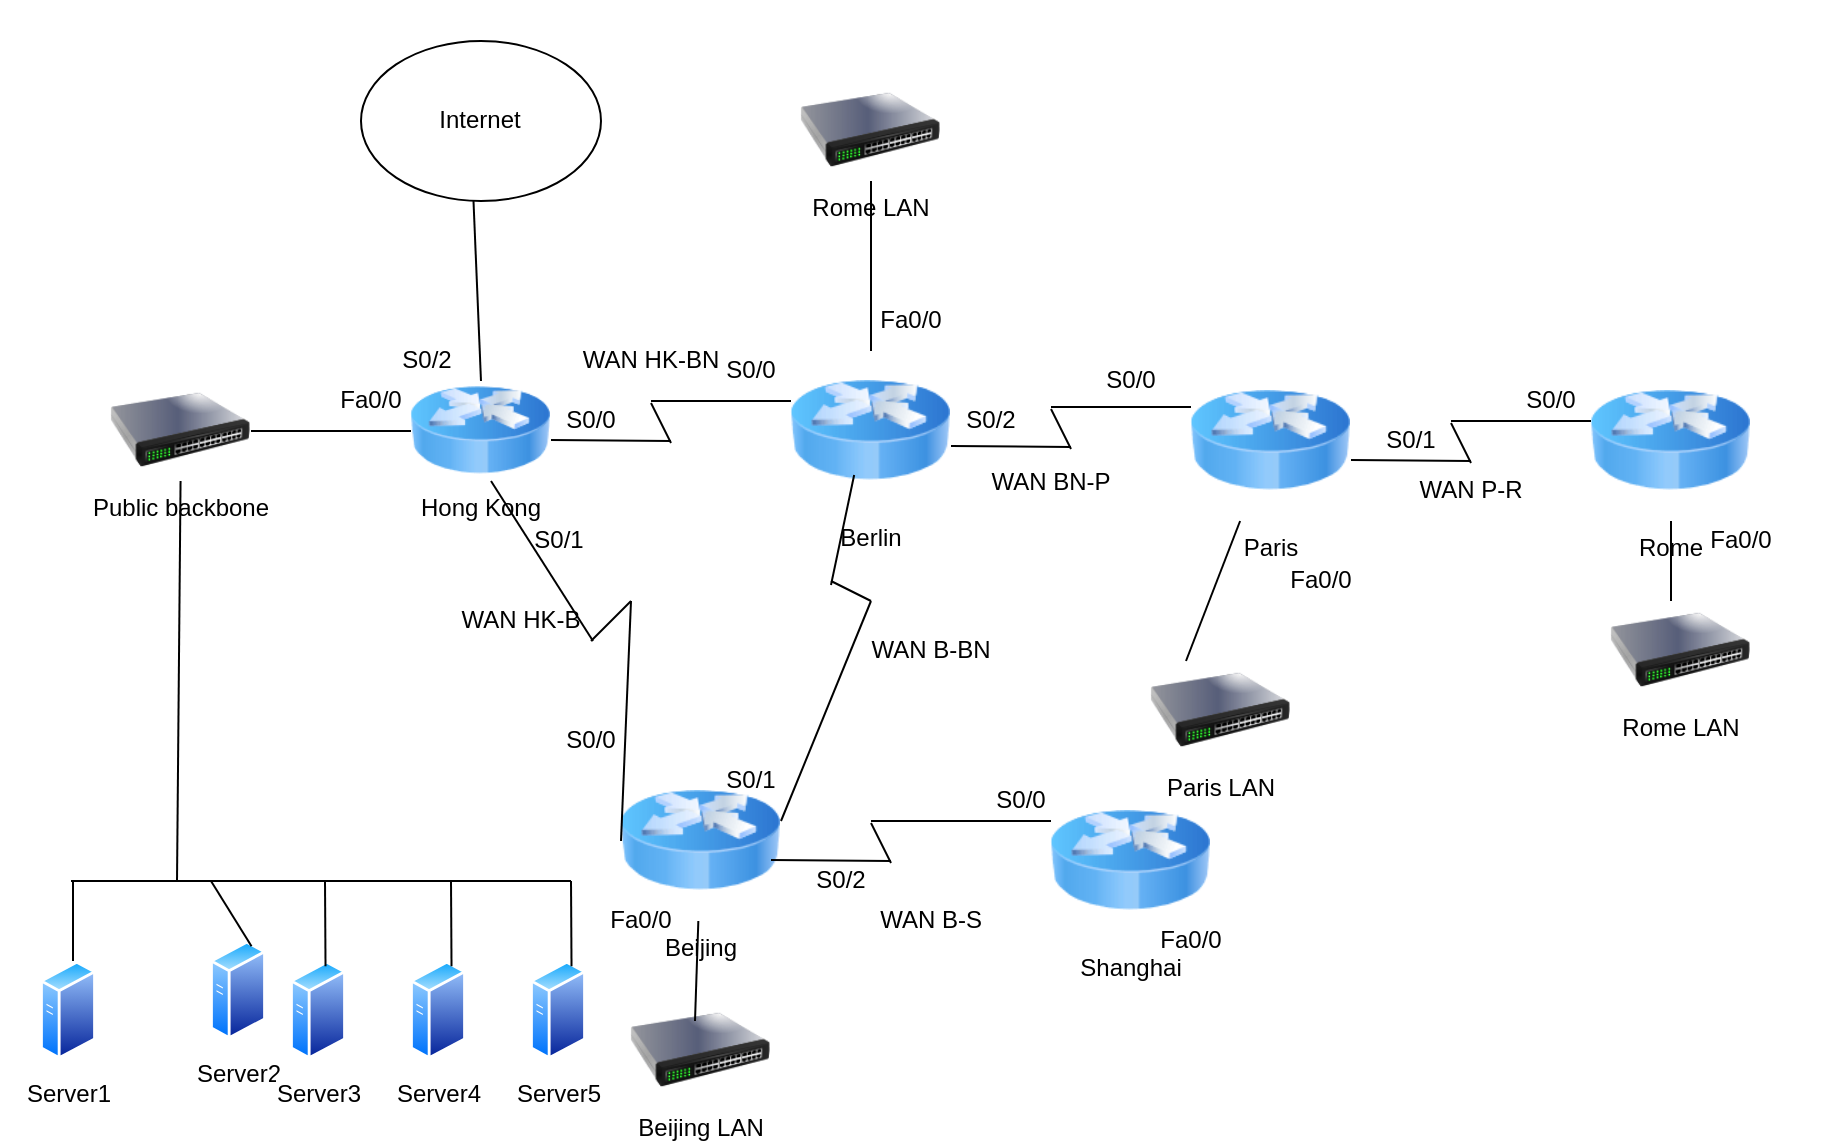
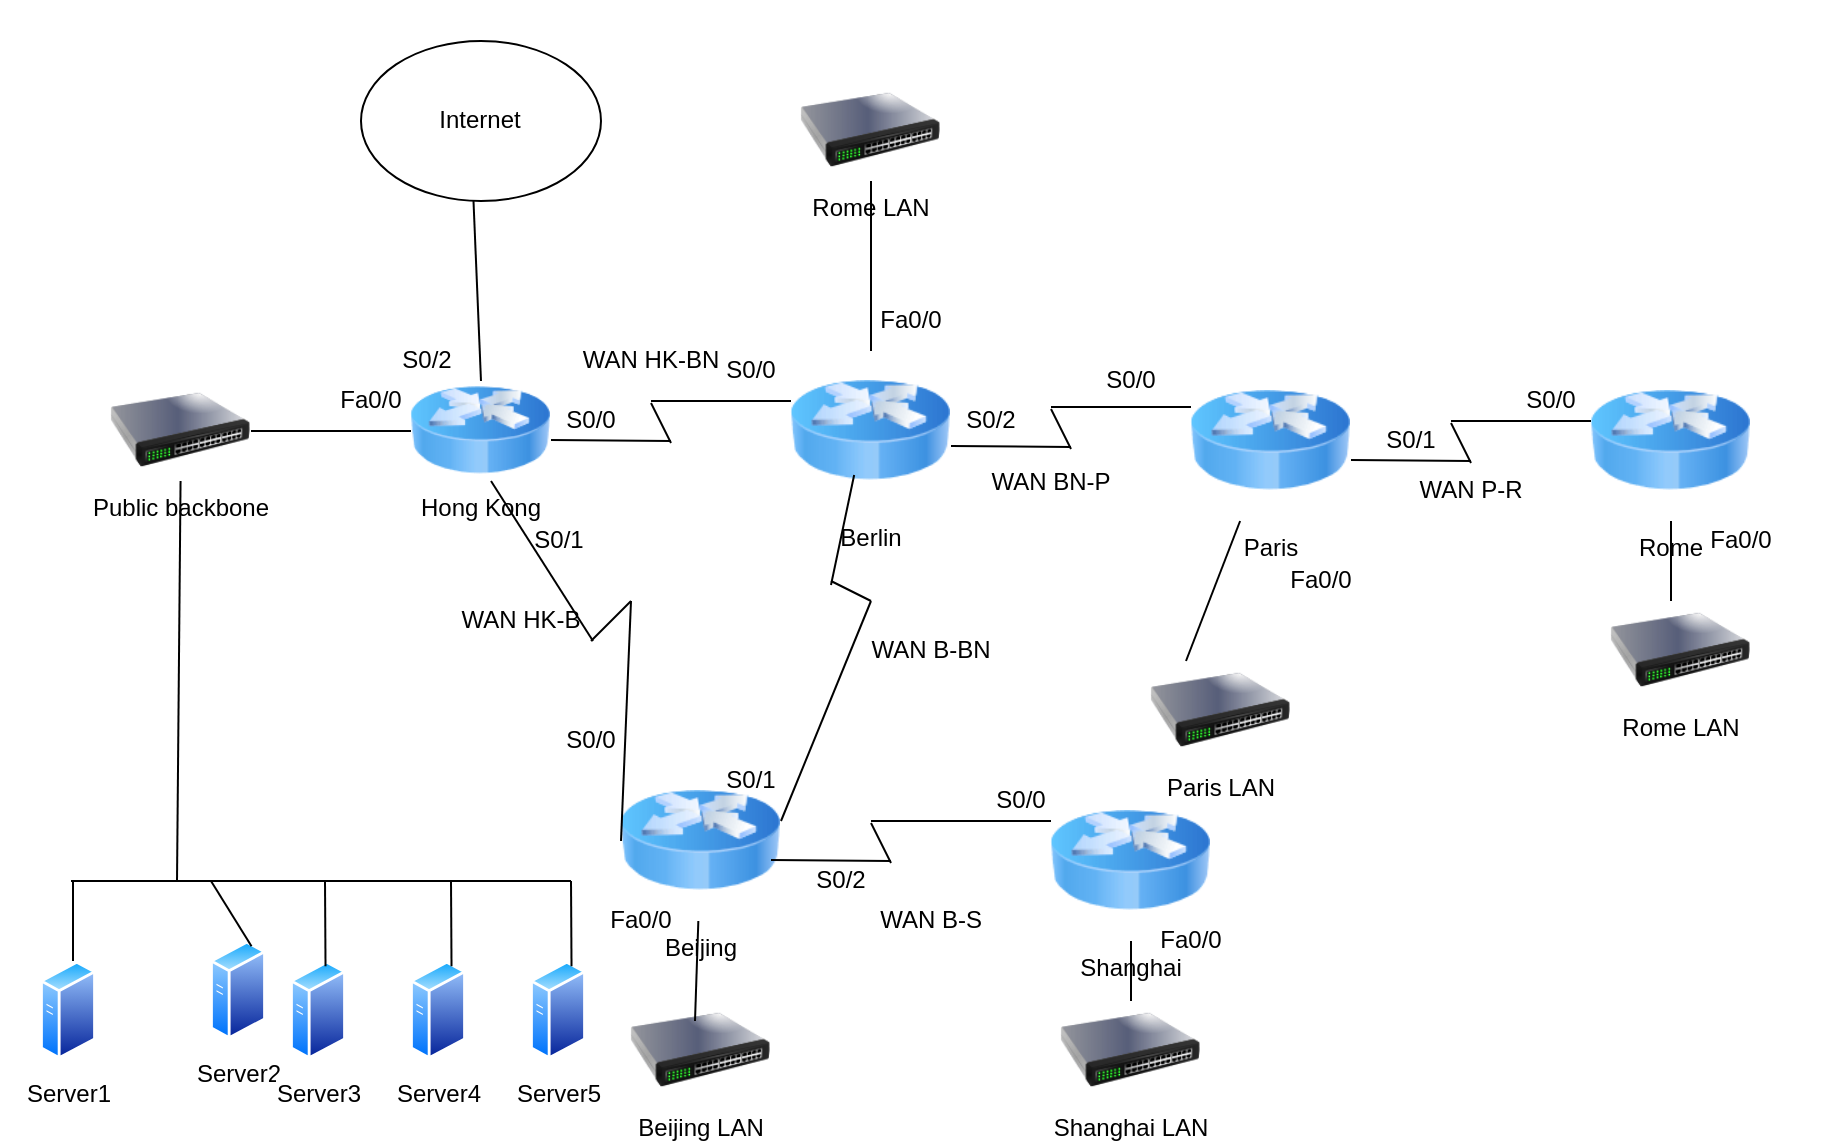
+ <mxCell id="54" value="" style="endArrow=none;html=1;" edge="1" parent="1" source="52" target="6"><mxGeometry width="50" height="50" relative="1" as="geometry"><mxPoint x="555" y="510" as="sourcePoint" /><mxPoint x="605" y="460" as="targetPoint" /></mxGeometry></mxCell>
+ <mxCell id="52" value="Shanghai LAN" style="image;html=1;image=img/lib/clip_art/networking/Switch_128x128.png" vertex="1" parent="1"><mxGeometry x="530" y="500" width="70" height="50" as="geometry" /></mxCell>
